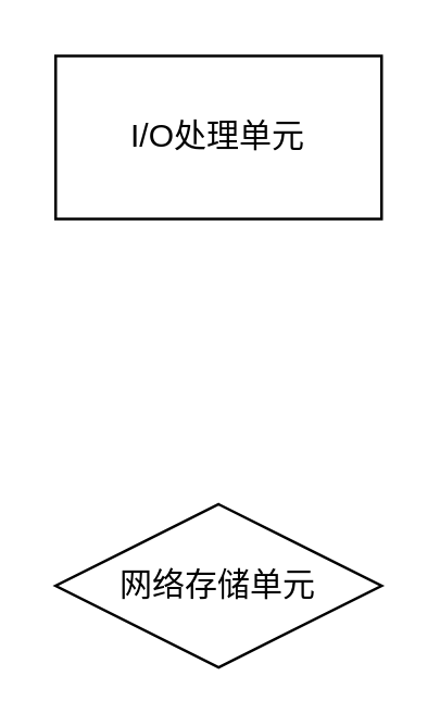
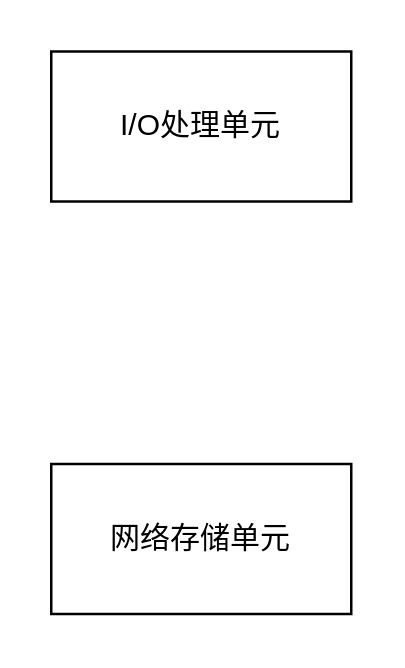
- <mxCell id="3" value="网络存储单元" style="rhombus;whiteSpace=wrap;html=1;" vertex="1" parent="1"><mxGeometry x="20" y="185" width="120" height="60" as="geometry" /></mxCell>
+ <mxCell id="3" value="网络存储单元" style="rounded=0;whiteSpace=wrap;html=1;" vertex="1" parent="1"><mxGeometry x="20" y="185" width="120" height="60" as="geometry" /></mxCell>
